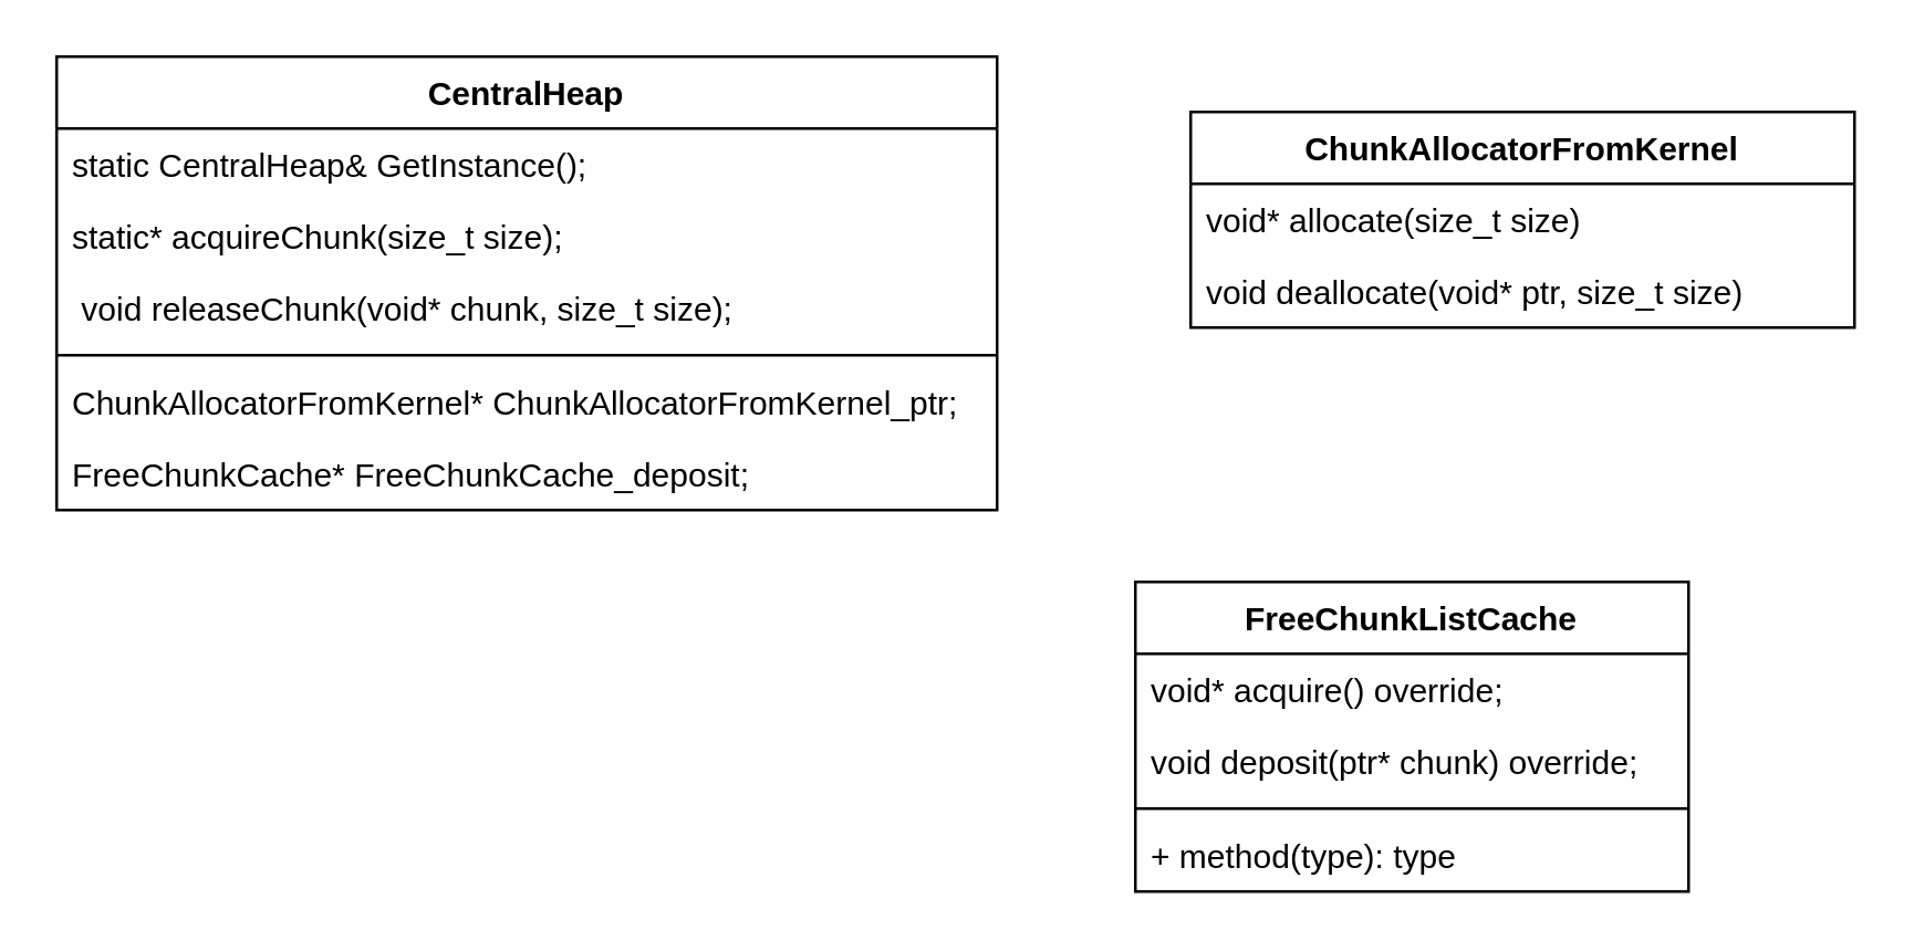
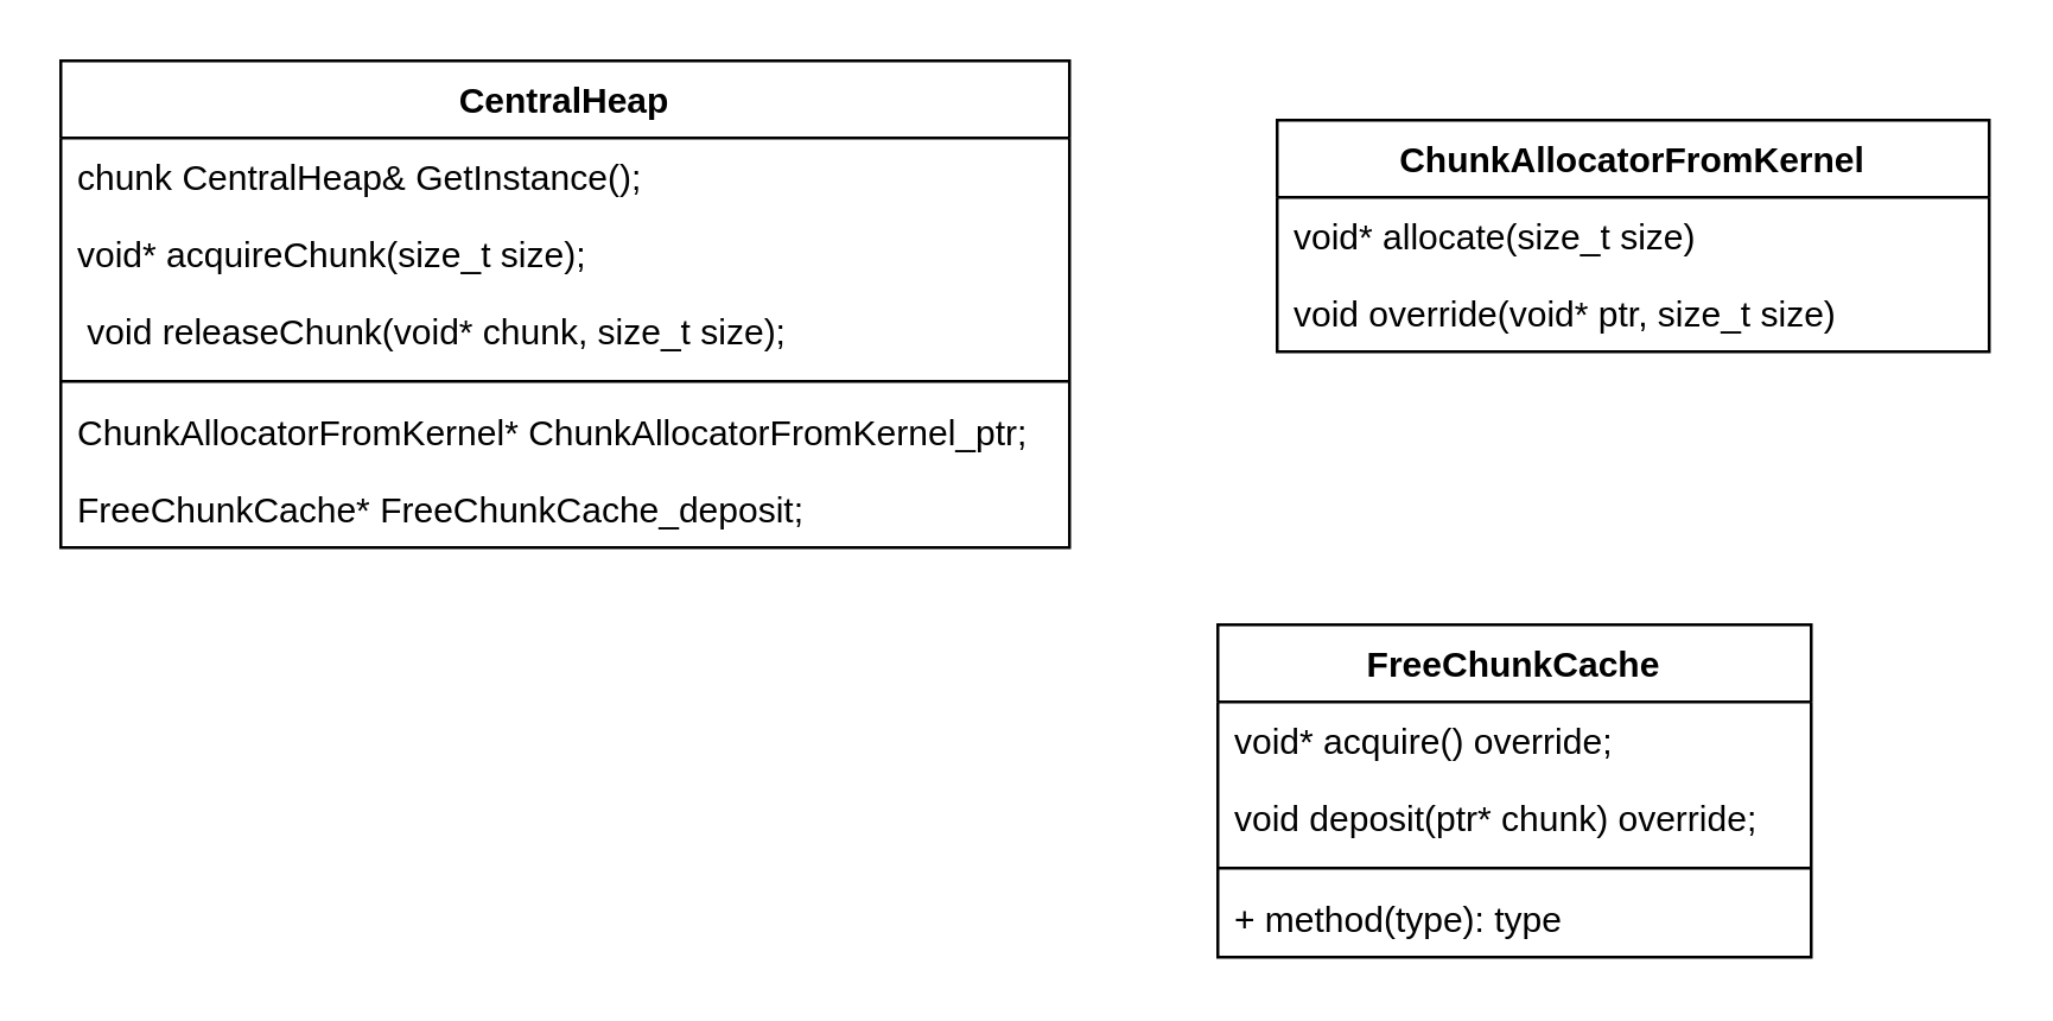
- <mxCell id="3" value="static CentralHeap&amp;amp; GetInstance();" style="text;strokeColor=none;fillColor=none;align=left;verticalAlign=top;spacingLeft=4;spacingRight=4;overflow=hidden;rotatable=0;points=[[0,0.5],[1,0.5]];portConstraint=eastwest;whiteSpace=wrap;html=1;" vertex="1" parent="2"><mxGeometry y="26" width="340" height="26" as="geometry" /></mxCell>
+ <mxCell id="3" value="chunk CentralHeap&amp;amp; GetInstance();" style="text;strokeColor=none;fillColor=none;align=left;verticalAlign=top;spacingLeft=4;spacingRight=4;overflow=hidden;rotatable=0;points=[[0,0.5],[1,0.5]];portConstraint=eastwest;whiteSpace=wrap;html=1;" vertex="1" parent="2"><mxGeometry y="26" width="340" height="26" as="geometry" /></mxCell>
- <mxCell id="4" value="static* acquireChunk(size_t size);" style="text;strokeColor=none;fillColor=none;align=left;verticalAlign=top;spacingLeft=4;spacingRight=4;overflow=hidden;rotatable=0;points=[[0,0.5],[1,0.5]];portConstraint=eastwest;whiteSpace=wrap;html=1;" vertex="1" parent="2"><mxGeometry y="52" width="340" height="26" as="geometry" /></mxCell>
+ <mxCell id="4" value="void* acquireChunk(size_t size);" style="text;strokeColor=none;fillColor=none;align=left;verticalAlign=top;spacingLeft=4;spacingRight=4;overflow=hidden;rotatable=0;points=[[0,0.5],[1,0.5]];portConstraint=eastwest;whiteSpace=wrap;html=1;" vertex="1" parent="2"><mxGeometry y="52" width="340" height="26" as="geometry" /></mxCell>
- <mxCell id="11" value="void deallocate(void* ptr, size_t size)" style="text;strokeColor=none;fillColor=none;align=left;verticalAlign=top;spacingLeft=4;spacingRight=4;overflow=hidden;rotatable=0;points=[[0,0.5],[1,0.5]];portConstraint=eastwest;whiteSpace=wrap;html=1;" vertex="1" parent="9"><mxGeometry y="52" width="240" height="26" as="geometry" /></mxCell>
+ <mxCell id="11" value="void override(void* ptr, size_t size)" style="text;strokeColor=none;fillColor=none;align=left;verticalAlign=top;spacingLeft=4;spacingRight=4;overflow=hidden;rotatable=0;points=[[0,0.5],[1,0.5]];portConstraint=eastwest;whiteSpace=wrap;html=1;" vertex="1" parent="9"><mxGeometry y="52" width="240" height="26" as="geometry" /></mxCell>
- <mxCell id="12" value="FreeChunkListCache" style="swimlane;fontStyle=1;align=center;verticalAlign=top;childLayout=stackLayout;horizontal=1;startSize=26;horizontalStack=0;resizeParent=1;resizeParentMax=0;resizeLast=0;collapsible=1;marginBottom=0;whiteSpace=wrap;html=1;" vertex="1" parent="1"><mxGeometry x="410" y="210" width="200" height="112" as="geometry" /></mxCell>
+ <mxCell id="12" value="FreeChunkCache" style="swimlane;fontStyle=1;align=center;verticalAlign=top;childLayout=stackLayout;horizontal=1;startSize=26;horizontalStack=0;resizeParent=1;resizeParentMax=0;resizeLast=0;collapsible=1;marginBottom=0;whiteSpace=wrap;html=1;" vertex="1" parent="1"><mxGeometry x="410" y="210" width="200" height="112" as="geometry" /></mxCell>
